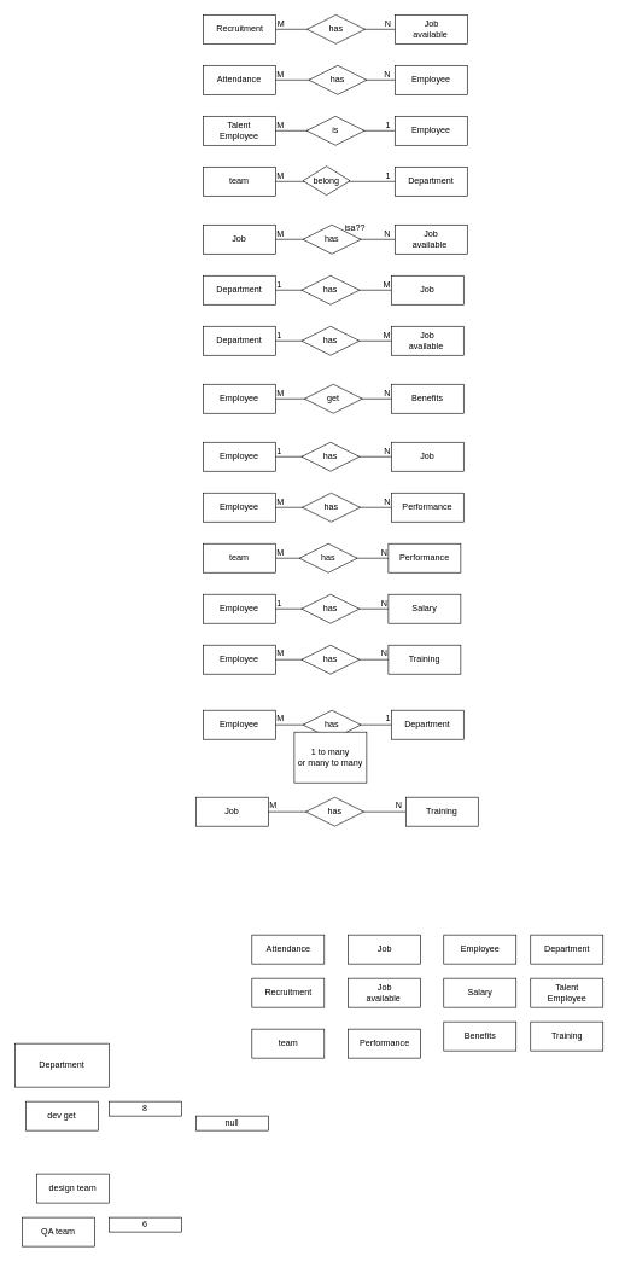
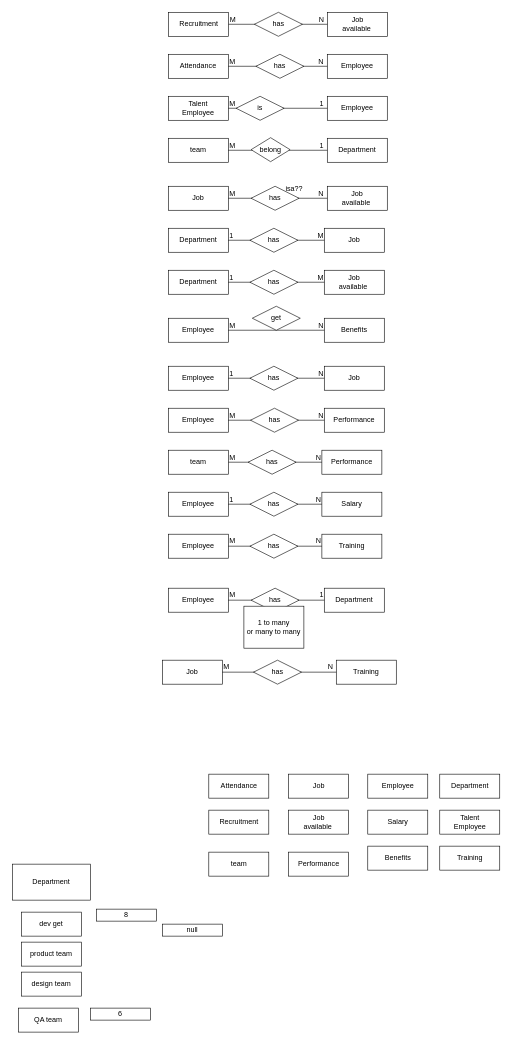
- <mxCell id="96" value="is" style="shape=rhombus;perimeter=rhombusPerimeter;whiteSpace=wrap;html=1;align=center;" vertex="1" parent="1"><mxGeometry x="423" y="160" width="80" height="40" as="geometry" /></mxCell>
+ <mxCell id="96" value="is" style="shape=rhombus;perimeter=rhombusPerimeter;whiteSpace=wrap;html=1;align=center;" vertex="1" parent="1"><mxGeometry x="393" y="160" width="80" height="40" as="geometry" /></mxCell>
- <mxCell id="27" value="get" style="shape=rhombus;perimeter=rhombusPerimeter;whiteSpace=wrap;html=1;align=center;" vertex="1" parent="1"><mxGeometry x="420" y="530" width="80" height="40" as="geometry" /></mxCell>
+ <mxCell id="27" value="get" style="shape=rhombus;perimeter=rhombusPerimeter;whiteSpace=wrap;html=1;align=center;" vertex="1" parent="1"><mxGeometry x="420" y="510" width="80" height="40" as="geometry" /></mxCell>
- <mxCell id="16" value="8" style="whiteSpace=wrap;html=1;align=center;" vertex="1" parent="1"><mxGeometry x="150" y="1520" width="100" height="20" as="geometry" /></mxCell>
+ <mxCell id="16" value="8" style="whiteSpace=wrap;html=1;align=center;" vertex="1" parent="1"><mxGeometry x="160" y="1515" width="100" height="20" as="geometry" /></mxCell>
+ <mxCell id="12" value="product team" style="whiteSpace=wrap;html=1;align=center;" vertex="1" parent="1"><mxGeometry x="35" y="1570" width="100" height="40" as="geometry" /></mxCell>
- <mxCell id="13" value="design team" style="whiteSpace=wrap;html=1;align=center;" vertex="1" parent="1"><mxGeometry x="50" y="1620" width="100" height="40" as="geometry" /></mxCell>
+ <mxCell id="13" value="design team" style="whiteSpace=wrap;html=1;align=center;" vertex="1" parent="1"><mxGeometry x="35" y="1620" width="100" height="40" as="geometry" /></mxCell>
